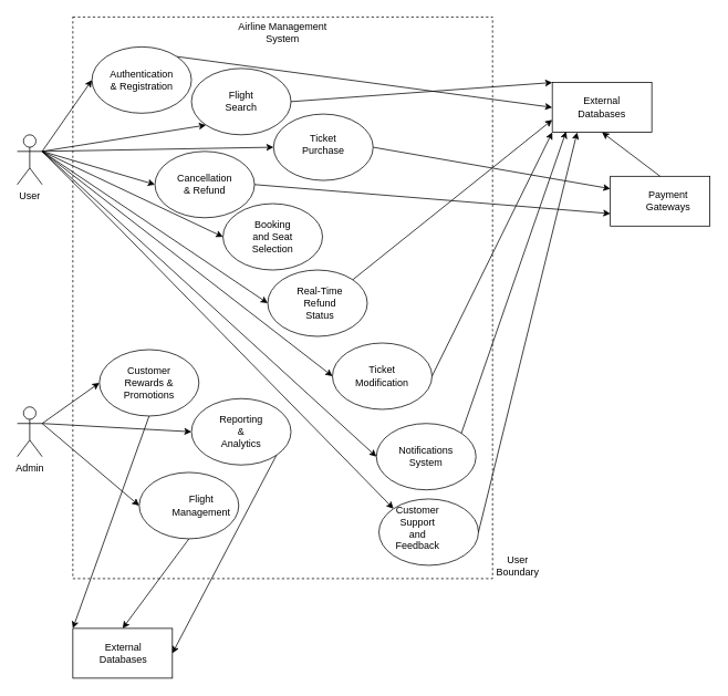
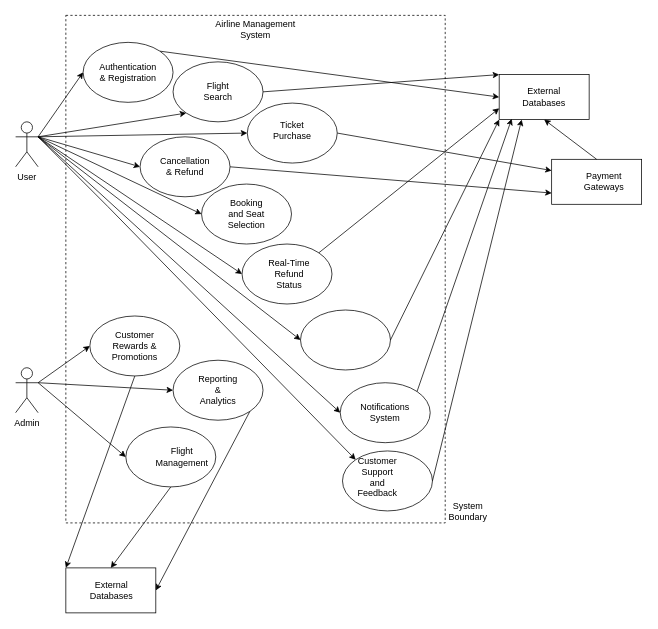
- <mxCell id="28" value="Ticket Modification" style="text;html=1;strokeColor=none;fillColor=none;align=center;verticalAlign=middle;whiteSpace=wrap;rounded=0;" vertex="1" parent="1"><mxGeometry x="430" y="438" width="60" height="30" as="geometry" /></mxCell>
- <mxCell id="9" value="User Boundary" style="text;html=1;strokeColor=none;fillColor=none;align=center;verticalAlign=middle;whiteSpace=wrap;rounded=0;" parent="1" vertex="1"><mxGeometry x="593" y="667" width="61" height="30" as="geometry" /></mxCell>
+ <mxCell id="9" value="System Boundary" style="text;html=1;strokeColor=none;fillColor=none;align=center;verticalAlign=middle;whiteSpace=wrap;rounded=0;" parent="1" vertex="1"><mxGeometry x="593" y="667" width="61" height="30" as="geometry" /></mxCell>
